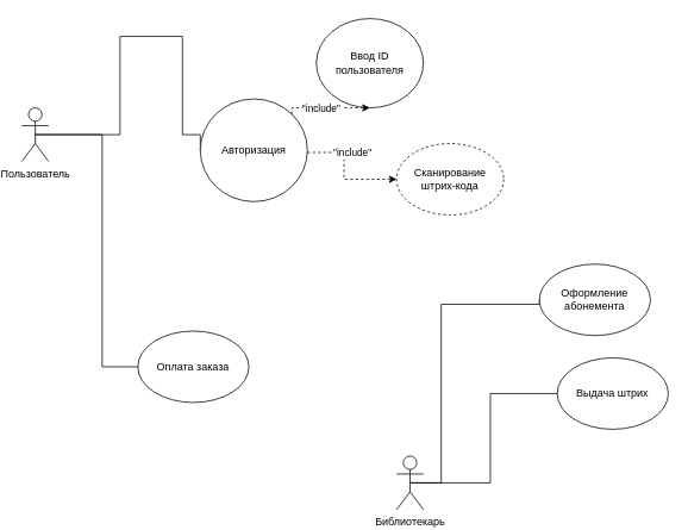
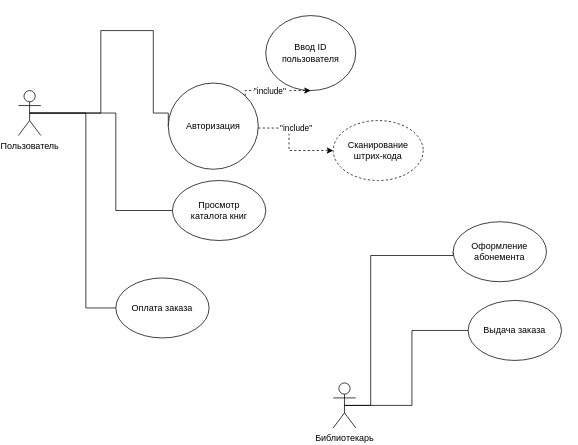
+ <mxCell id="3" style="edgeStyle=orthogonalEdgeStyle;rounded=0;orthogonalLoop=1;jettySize=auto;html=1;entryX=0;entryY=0.5;entryDx=0;entryDy=0;exitX=0.5;exitY=0.5;exitDx=0;exitDy=0;exitPerimeter=0;endArrow=none;endFill=0;" parent="1" source="5" target="16" edge="1"><mxGeometry relative="1" as="geometry"><Array as="points"><mxPoint x="150" y="150" /><mxPoint x="150" y="280" /></Array></mxGeometry></mxCell>
+ <mxCell id="16" value="Просмотр&lt;br&gt;каталога книг" style="ellipse;whiteSpace=wrap;html=1;" parent="1" vertex="1"><mxGeometry x="225.56" y="240" width="124.44" height="80" as="geometry" /></mxCell>
- <mxCell id="19" value="Выдача штрих" style="ellipse;whiteSpace=wrap;html=1;" parent="1" vertex="1"><mxGeometry x="620" y="400" width="124.44" height="80" as="geometry" /></mxCell>
+ <mxCell id="19" value="Выдача заказа" style="ellipse;whiteSpace=wrap;html=1;" parent="1" vertex="1"><mxGeometry x="620" y="400" width="124.44" height="80" as="geometry" /></mxCell>
